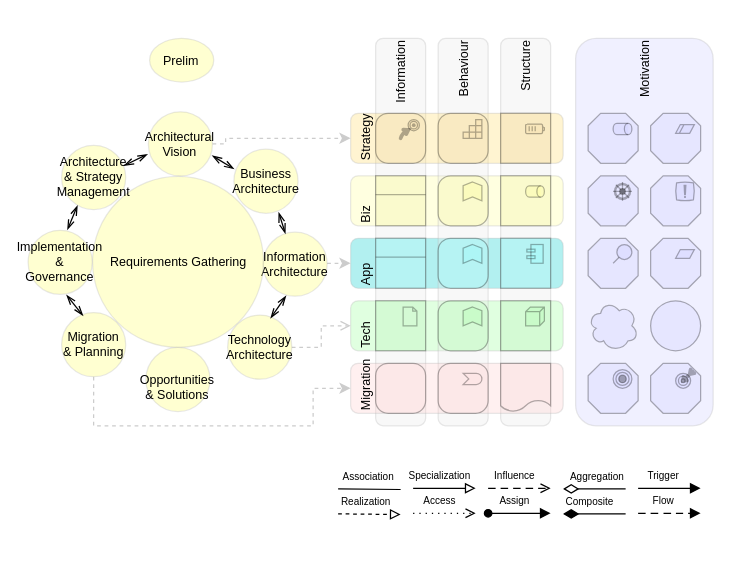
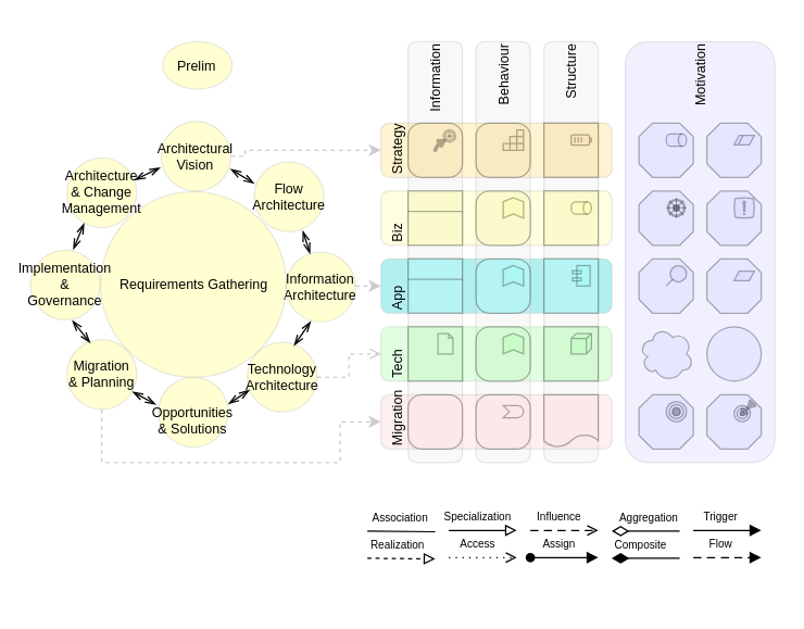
- <mxCell id="16" value="Architecture &amp;amp; Strategy Management" style="ellipse;whiteSpace=wrap;html=1;aspect=fixed;shadow=0;glass=0;comic=0;strokeColor=#B3B3B3;fillColor=#FFFF66;fontSize=10;opacity=30;align=center;" vertex="1" parent="1"><mxGeometry x="48.786" y="115.722" width="51.282" height="51.282" as="geometry" /></mxCell>
+ <mxCell id="16" value="Architecture &amp;amp; Change Management" style="ellipse;whiteSpace=wrap;html=1;aspect=fixed;shadow=0;glass=0;comic=0;strokeColor=#B3B3B3;fillColor=#FFFF66;fontSize=10;opacity=30;align=center;" vertex="1" parent="1"><mxGeometry x="48.786" y="115.722" width="51.282" height="51.282" as="geometry" /></mxCell>
- <mxCell id="11" value="Business Architecture" style="ellipse;whiteSpace=wrap;html=1;aspect=fixed;shadow=0;glass=0;comic=0;strokeColor=#B3B3B3;fillColor=#FFFF66;fontSize=10;opacity=30;align=center;" vertex="1" parent="1"><mxGeometry x="186.643" y="118.722" width="51.282" height="51.282" as="geometry" /></mxCell>
+ <mxCell id="11" value="Flow Architecture" style="ellipse;whiteSpace=wrap;html=1;aspect=fixed;shadow=0;glass=0;comic=0;strokeColor=#B3B3B3;fillColor=#FFFF66;fontSize=10;opacity=30;align=center;" vertex="1" parent="1"><mxGeometry x="186.643" y="118.722" width="51.282" height="51.282" as="geometry" /></mxCell>
+ <mxCell id="20" style="rounded=0;orthogonalLoop=1;jettySize=auto;html=1;fontSize=10;endArrow=openThin;endFill=0;startArrow=openThin;startFill=0;exitX=1.002;exitY=0.382;exitDx=0;exitDy=0;entryX=0.034;entryY=0.683;entryDx=0;entryDy=0;entryPerimeter=0;exitPerimeter=0;" edge="1" parent="1" source="13" target="12"><mxGeometry relative="1" as="geometry"><mxPoint x="243.214" y="235.278" as="sourcePoint" /><mxPoint x="230.714" y="251.639" as="targetPoint" /></mxGeometry></mxCell>
+ <mxCell id="21" style="rounded=0;orthogonalLoop=1;jettySize=auto;html=1;fontSize=10;endArrow=openThin;endFill=0;startArrow=openThin;startFill=0;entryX=0.939;entryY=0.747;entryDx=0;entryDy=0;exitX=-0.037;exitY=0.39;exitDx=0;exitDy=0;entryPerimeter=0;exitPerimeter=0;" edge="1" parent="1" source="13" target="14"><mxGeometry relative="1" as="geometry"><mxPoint x="118.214" y="295.556" as="sourcePoint" /><mxPoint x="203.286" y="292.335" as="targetPoint" /></mxGeometry></mxCell>
